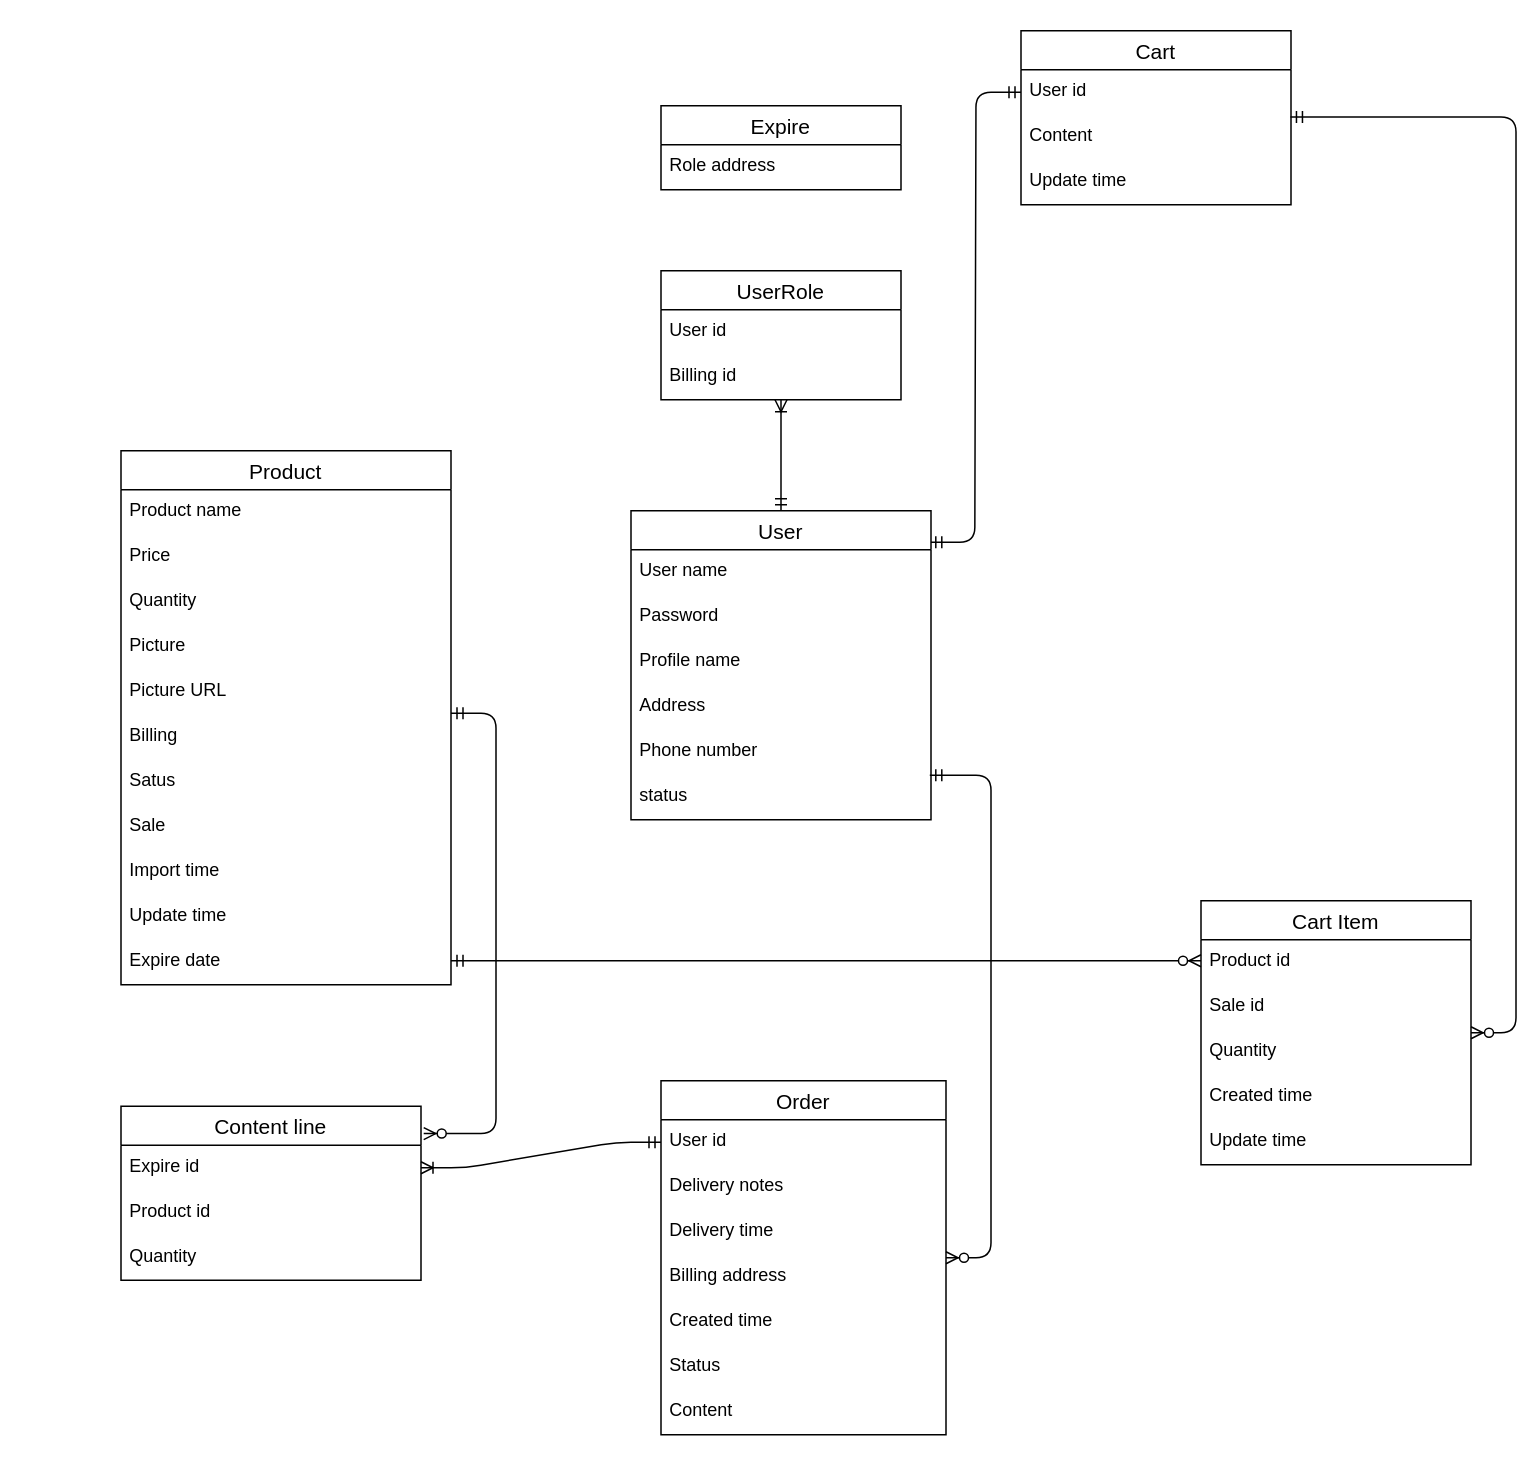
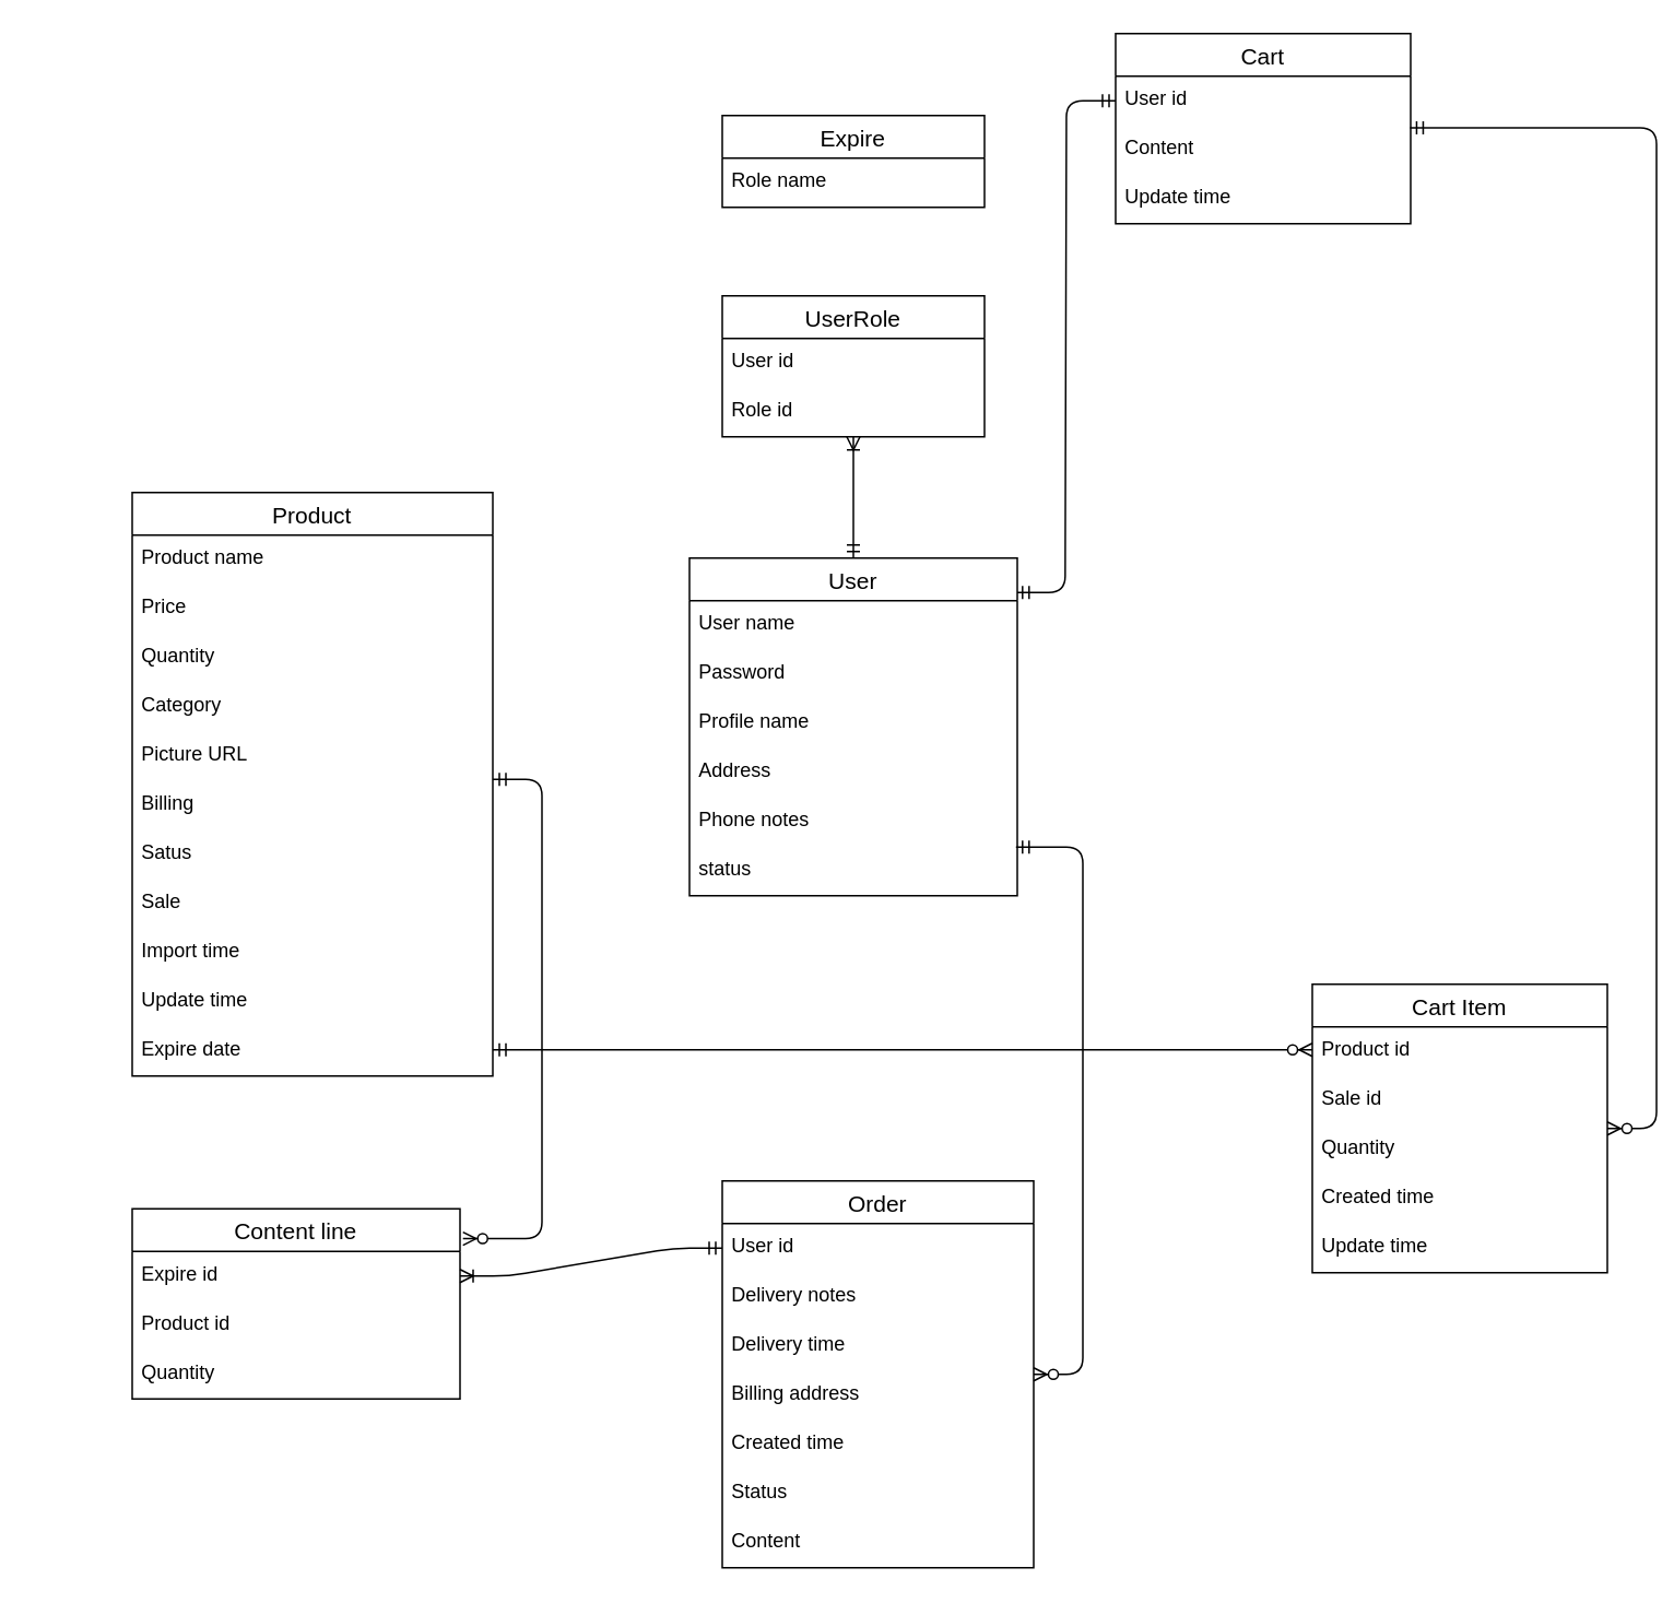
- <mxCell id="11" value="Role address" style="text;strokeColor=none;fillColor=none;spacingLeft=4;spacingRight=4;overflow=hidden;rotatable=0;points=[[0,0.5],[1,0.5]];portConstraint=eastwest;fontSize=12;" parent="10" vertex="1"><mxGeometry y="26" width="160" height="30" as="geometry" /></mxCell>
+ <mxCell id="11" value="Role name" style="text;strokeColor=none;fillColor=none;spacingLeft=4;spacingRight=4;overflow=hidden;rotatable=0;points=[[0,0.5],[1,0.5]];portConstraint=eastwest;fontSize=12;" parent="10" vertex="1"><mxGeometry y="26" width="160" height="30" as="geometry" /></mxCell>
- <mxCell id="14" value="Billing id" style="text;strokeColor=none;fillColor=none;spacingLeft=4;spacingRight=4;overflow=hidden;rotatable=0;points=[[0,0.5],[1,0.5]];portConstraint=eastwest;fontSize=12;" parent="12" vertex="1"><mxGeometry y="56" width="160" height="30" as="geometry" /></mxCell>
+ <mxCell id="14" value="Role id" style="text;strokeColor=none;fillColor=none;spacingLeft=4;spacingRight=4;overflow=hidden;rotatable=0;points=[[0,0.5],[1,0.5]];portConstraint=eastwest;fontSize=12;" parent="12" vertex="1"><mxGeometry y="56" width="160" height="30" as="geometry" /></mxCell>
- <mxCell id="30" value="Picture" style="text;strokeColor=none;fillColor=none;spacingLeft=4;spacingRight=4;overflow=hidden;rotatable=0;points=[[0,0.5],[1,0.5]];portConstraint=eastwest;fontSize=12;" parent="26" vertex="1"><mxGeometry y="116" width="220" height="30" as="geometry" /></mxCell>
+ <mxCell id="30" value="Category" style="text;strokeColor=none;fillColor=none;spacingLeft=4;spacingRight=4;overflow=hidden;rotatable=0;points=[[0,0.5],[1,0.5]];portConstraint=eastwest;fontSize=12;" parent="26" vertex="1"><mxGeometry y="116" width="220" height="30" as="geometry" /></mxCell>
- <mxCell id="24" value="Phone number" style="text;strokeColor=none;fillColor=none;spacingLeft=4;spacingRight=4;overflow=hidden;rotatable=0;points=[[0,0.5],[1,0.5]];portConstraint=eastwest;fontSize=12;" parent="19" vertex="1"><mxGeometry y="146" width="200" height="30" as="geometry" /></mxCell>
+ <mxCell id="24" value="Phone notes" style="text;strokeColor=none;fillColor=none;spacingLeft=4;spacingRight=4;overflow=hidden;rotatable=0;points=[[0,0.5],[1,0.5]];portConstraint=eastwest;fontSize=12;" parent="19" vertex="1"><mxGeometry y="146" width="200" height="30" as="geometry" /></mxCell>
